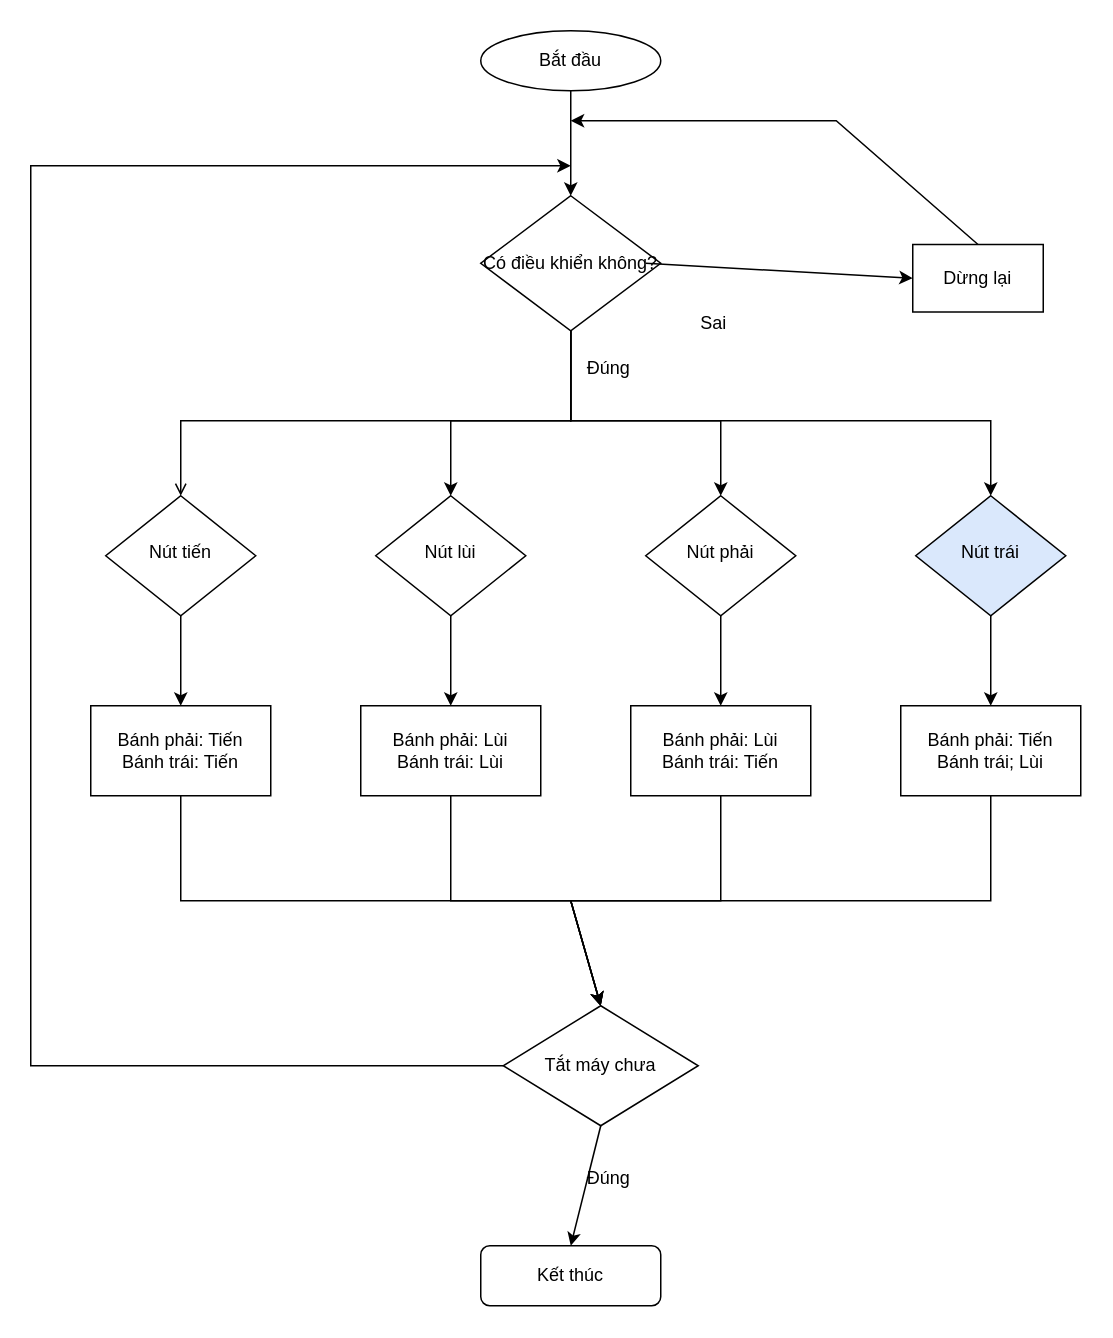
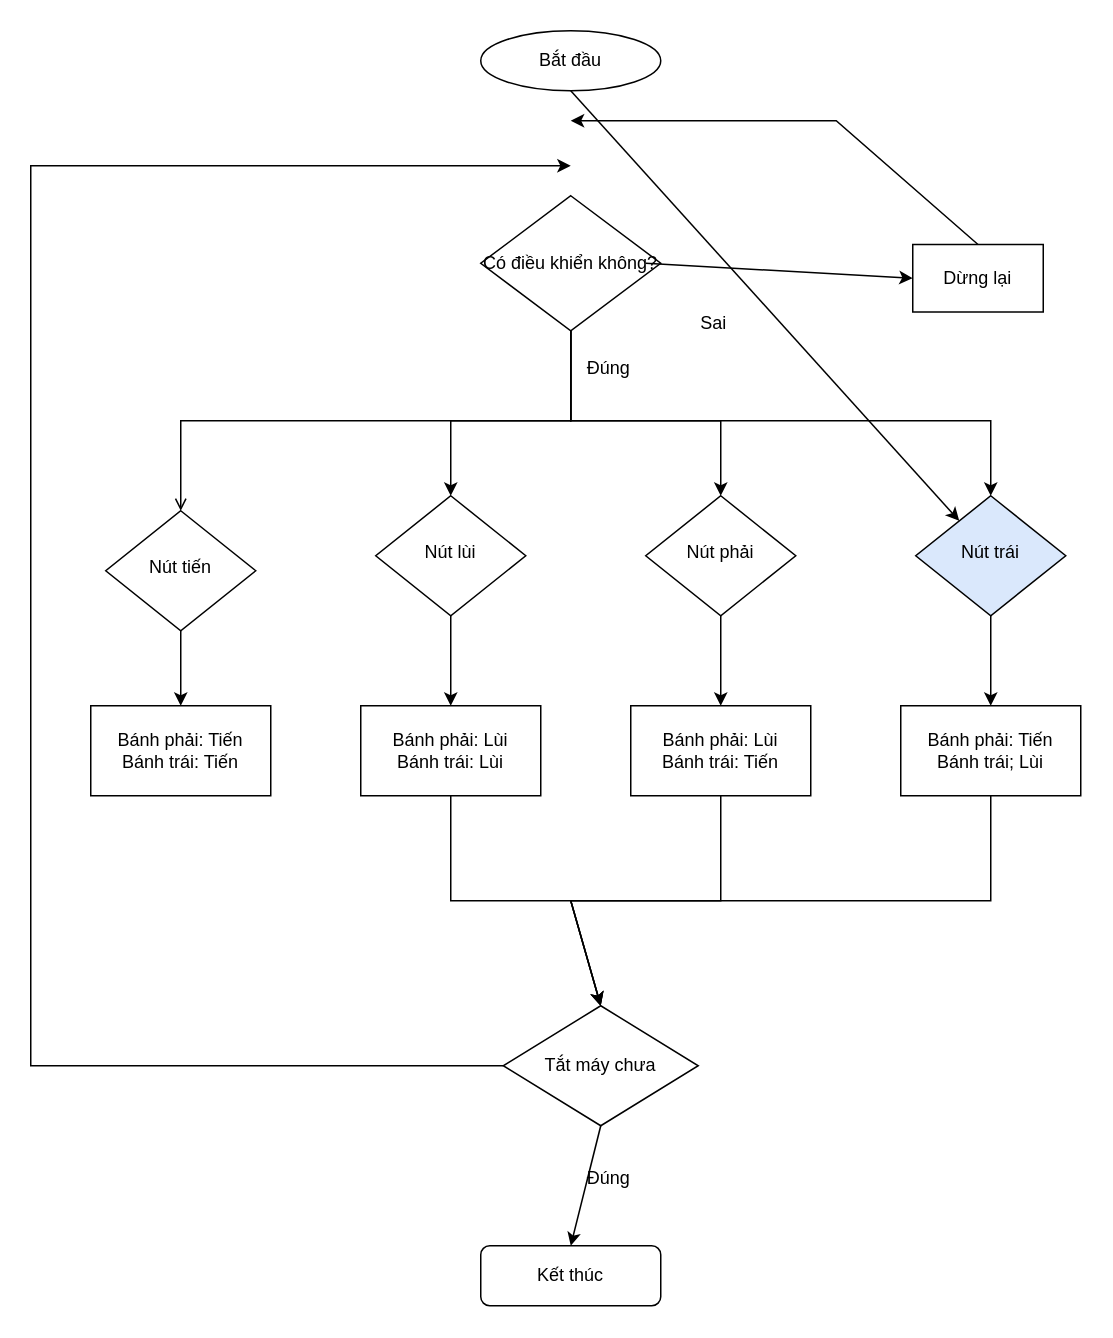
- <mxCell id="6" value="" style="endArrow=classic;html=1;rounded=0;entryX=0.5;entryY=0;entryDx=0;entryDy=0;exitX=0.5;exitY=1;exitDx=0;exitDy=0;" parent="1" source="2" target="5" edge="1"><mxGeometry width="50" height="50" relative="1" as="geometry"><mxPoint x="490" y="140" as="sourcePoint" /><mxPoint x="520" y="80" as="targetPoint" /></mxGeometry></mxCell>
+ <mxCell id="6" value="" style="endArrow=classic;html=1;rounded=0;exitX=0.5;exitY=1;exitDx=0;exitDy=0;" parent="1" source="2" target="17" edge="1"><mxGeometry width="50" height="50" relative="1" as="geometry"><mxPoint x="490" y="140" as="sourcePoint" /><mxPoint x="520" y="80" as="targetPoint" /></mxGeometry></mxCell>
- <mxCell id="15" value="Nút tiến" style="rhombus;whiteSpace=wrap;html=1;shadow=0;fontFamily=Helvetica;fontSize=12;align=center;strokeWidth=1;spacing=6;spacingTop=-4;" parent="1" vertex="1"><mxGeometry x="70" y="330" width="100" height="80" as="geometry" /></mxCell>
+ <mxCell id="15" value="Nút tiến" style="rhombus;whiteSpace=wrap;html=1;shadow=0;fontFamily=Helvetica;fontSize=12;align=center;strokeWidth=1;spacing=6;spacingTop=-4;" parent="1" vertex="1"><mxGeometry x="70" y="340" width="100" height="80" as="geometry" /></mxCell>
- <mxCell id="27" value="" style="endArrow=classic;html=1;rounded=0;exitX=0.5;exitY=1;exitDx=0;exitDy=0;entryX=0.5;entryY=0;entryDx=0;entryDy=0;" edge="1" parent="1" source="20" target="31"><mxGeometry width="50" height="50" relative="1" as="geometry"><mxPoint x="160" y="650" as="sourcePoint" /><mxPoint x="380" y="670" as="targetPoint" /><Array as="points"><mxPoint x="120" y="600" /><mxPoint x="380" y="600" /></Array></mxGeometry></mxCell>
